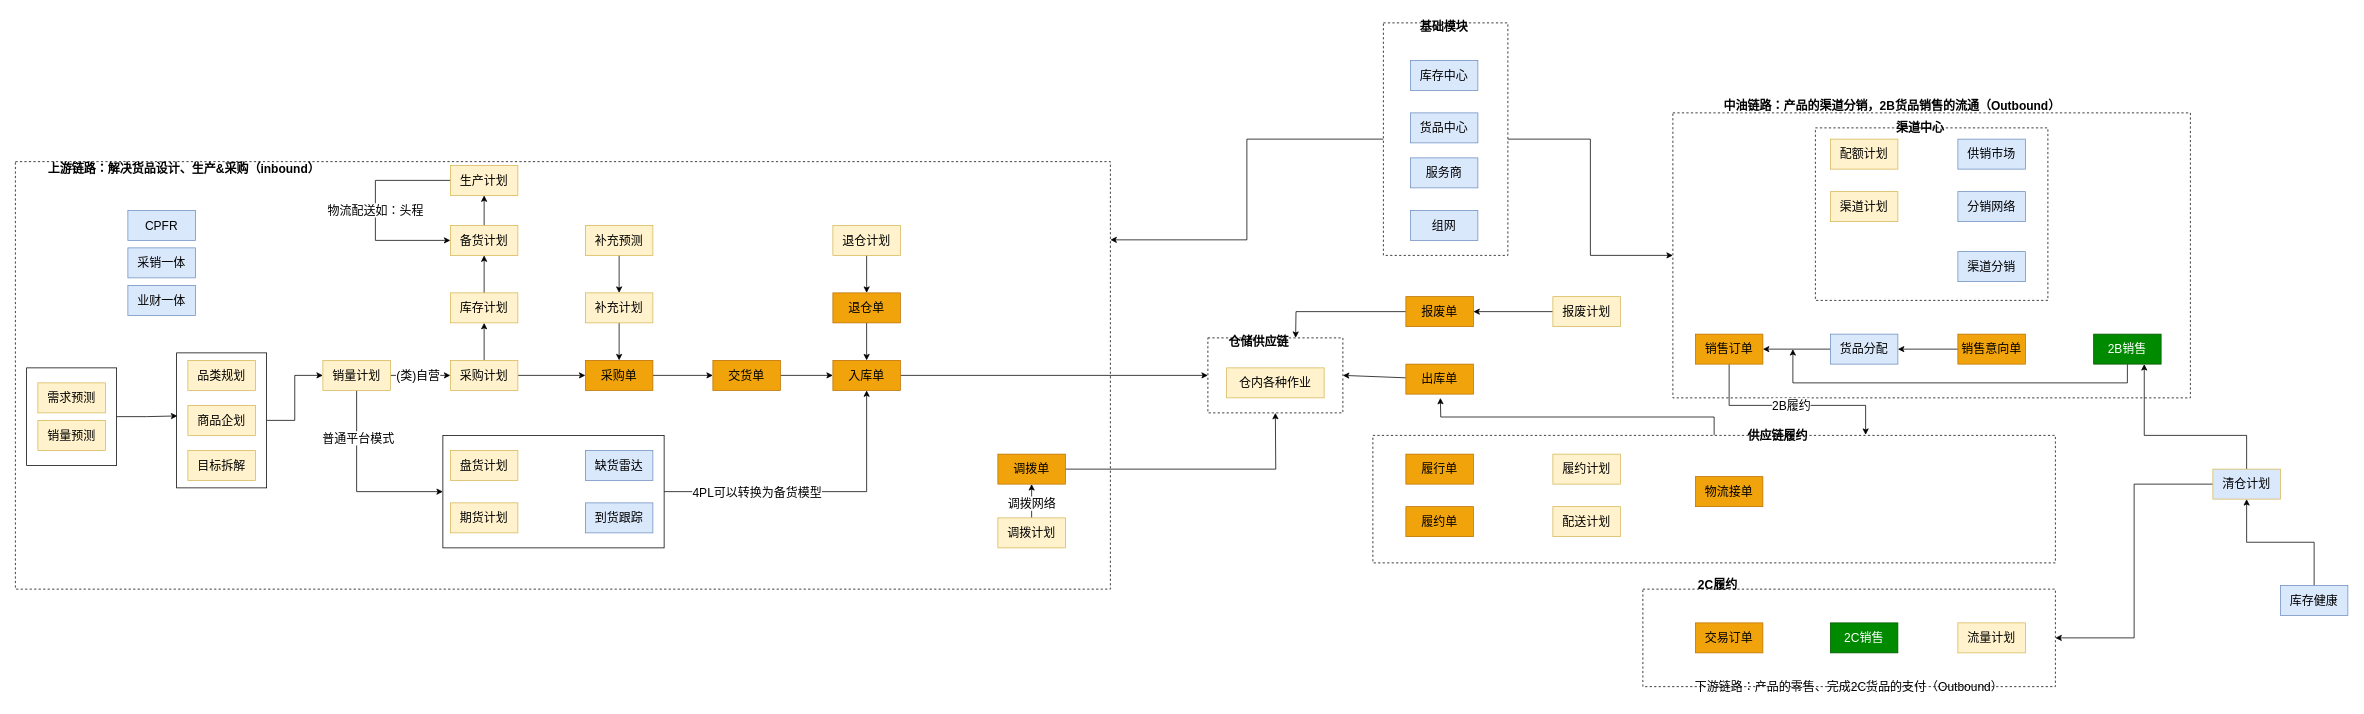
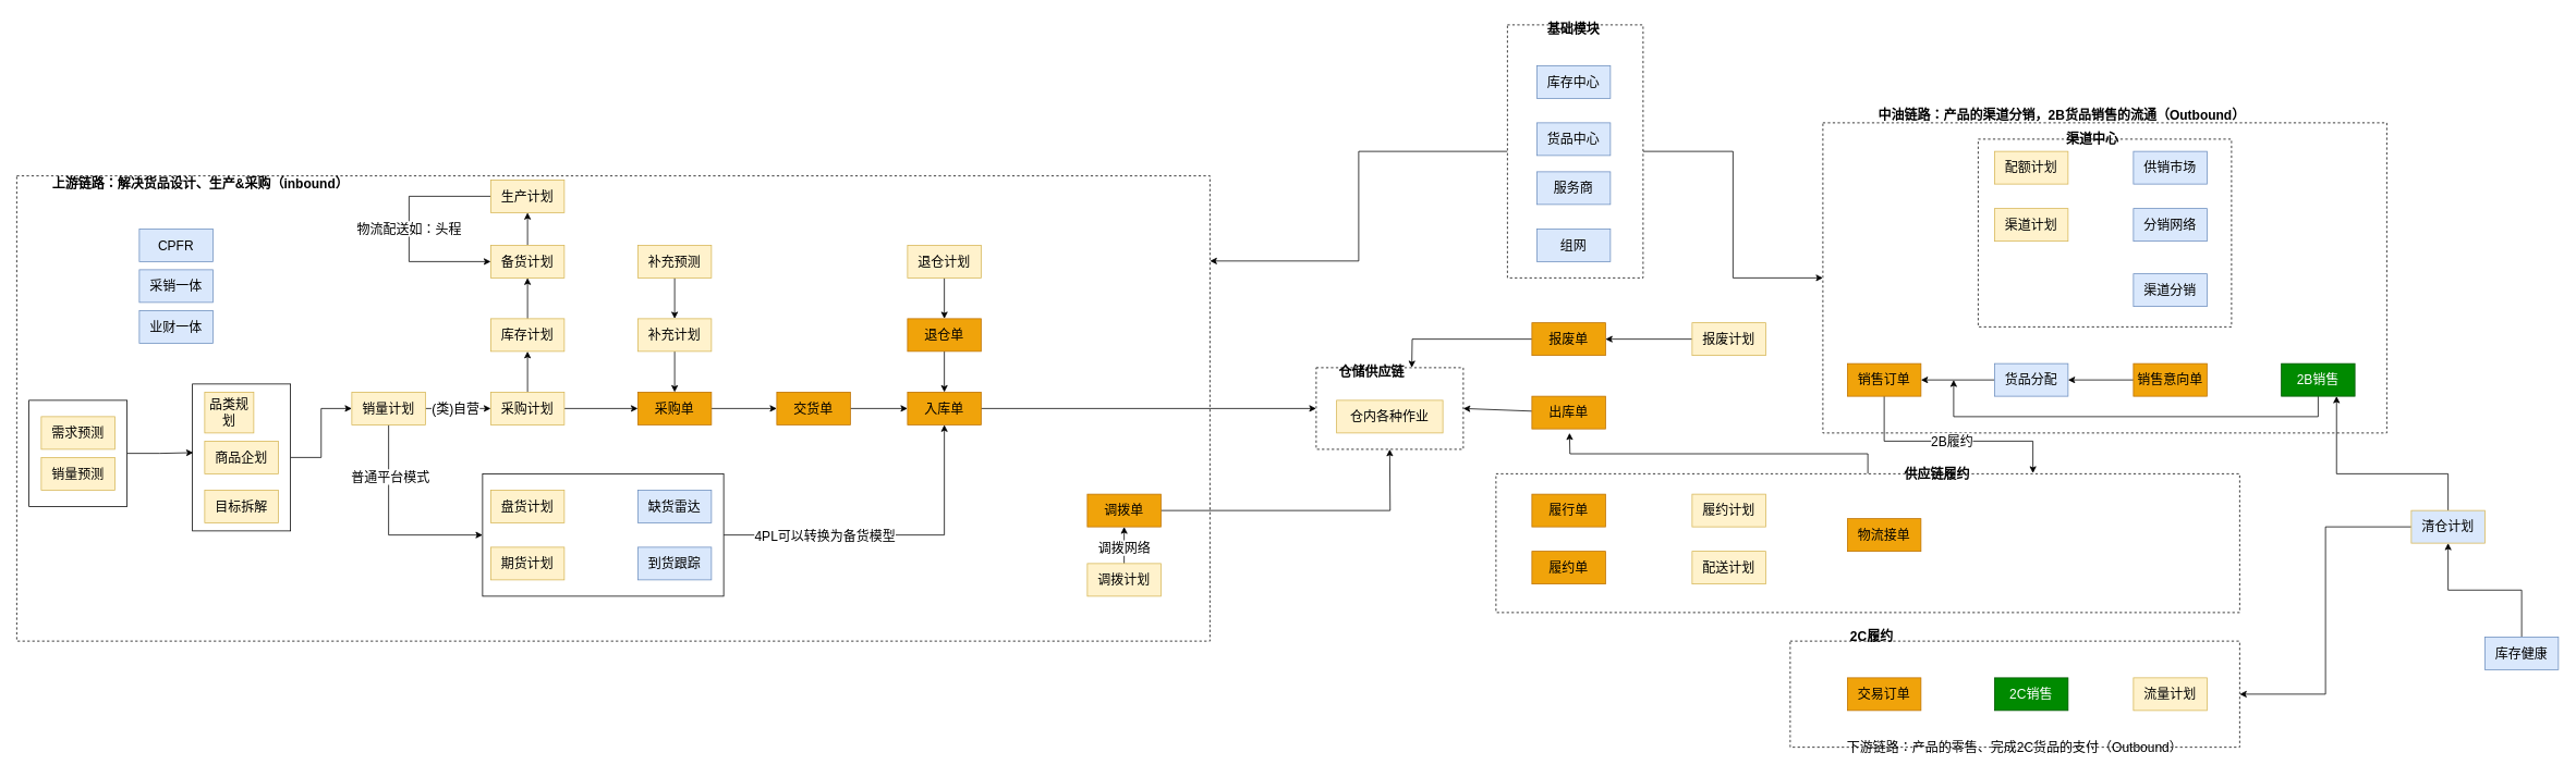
- <mxCell id="24" value="&lt;span style=&quot;font-size: 16px;&quot;&gt;品类规划&lt;/span&gt;" style="rounded=0;whiteSpace=wrap;html=1;fillColor=#fff2cc;strokeColor=#d6b656;" vertex="1" parent="1"><mxGeometry x="250" y="480" width="90" height="40" as="geometry" /></mxCell>
+ <mxCell id="24" value="&lt;span style=&quot;font-size: 16px;&quot;&gt;品类规划&lt;/span&gt;" style="rounded=0;whiteSpace=wrap;html=1;fillColor=#fff2cc;strokeColor=#d6b656;" vertex="1" parent="1"><mxGeometry x="250" y="480" width="60" height="50" as="geometry" /></mxCell>
